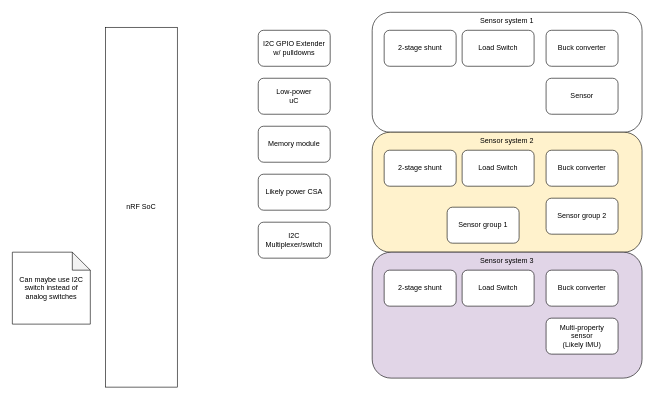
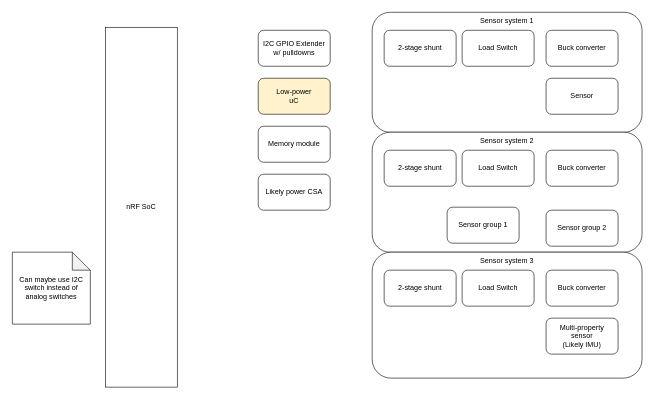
- <mxCell id="19" value="Low-power&lt;br&gt;uC" style="rounded=1;whiteSpace=wrap;html=1;" parent="5" vertex="1"><mxGeometry x="430" y="130" width="120" height="60" as="geometry" /></mxCell>
+ <mxCell id="19" value="Low-power&lt;br&gt;uC" style="rounded=1;whiteSpace=wrap;html=1;fillColor=#fff2cc;" parent="5" vertex="1"><mxGeometry x="430" y="130" width="120" height="60" as="geometry" /></mxCell>
- <mxCell id="3" value="Sensor system 2" style="rounded=1;whiteSpace=wrap;html=1;verticalAlign=top;fillColor=#fff2cc;" parent="1" vertex="1"><mxGeometry x="620" y="220" width="450" height="200" as="geometry" /></mxCell>
+ <mxCell id="3" value="Sensor system 2" style="rounded=1;whiteSpace=wrap;html=1;verticalAlign=top;" parent="1" vertex="1"><mxGeometry x="620" y="220" width="450" height="200" as="geometry" /></mxCell>
- <mxCell id="17" value="Sensor group 2" style="rounded=1;whiteSpace=wrap;html=1;" parent="5" vertex="1"><mxGeometry x="910" y="330" width="120" height="60" as="geometry" /></mxCell>
+ <mxCell id="17" value="Sensor group 2" style="rounded=1;whiteSpace=wrap;html=1;" parent="5" vertex="1"><mxGeometry x="910" y="350" width="120" height="60" as="geometry" /></mxCell>
- <mxCell id="25" value="I2C &lt;br&gt;Multiplexer/switch" style="rounded=1;whiteSpace=wrap;html=1;" vertex="1" parent="5"><mxGeometry x="430" y="370" width="120" height="60" as="geometry" /></mxCell>
- <mxCell id="4" value="Sensor system 3" style="rounded=1;whiteSpace=wrap;html=1;verticalAlign=top;fillColor=#e1d5e7;" parent="1" vertex="1"><mxGeometry x="620" y="420" width="450" height="210" as="geometry" /></mxCell>
+ <mxCell id="4" value="Sensor system 3" style="rounded=1;whiteSpace=wrap;html=1;verticalAlign=top;" parent="1" vertex="1"><mxGeometry x="620" y="420" width="450" height="210" as="geometry" /></mxCell>
